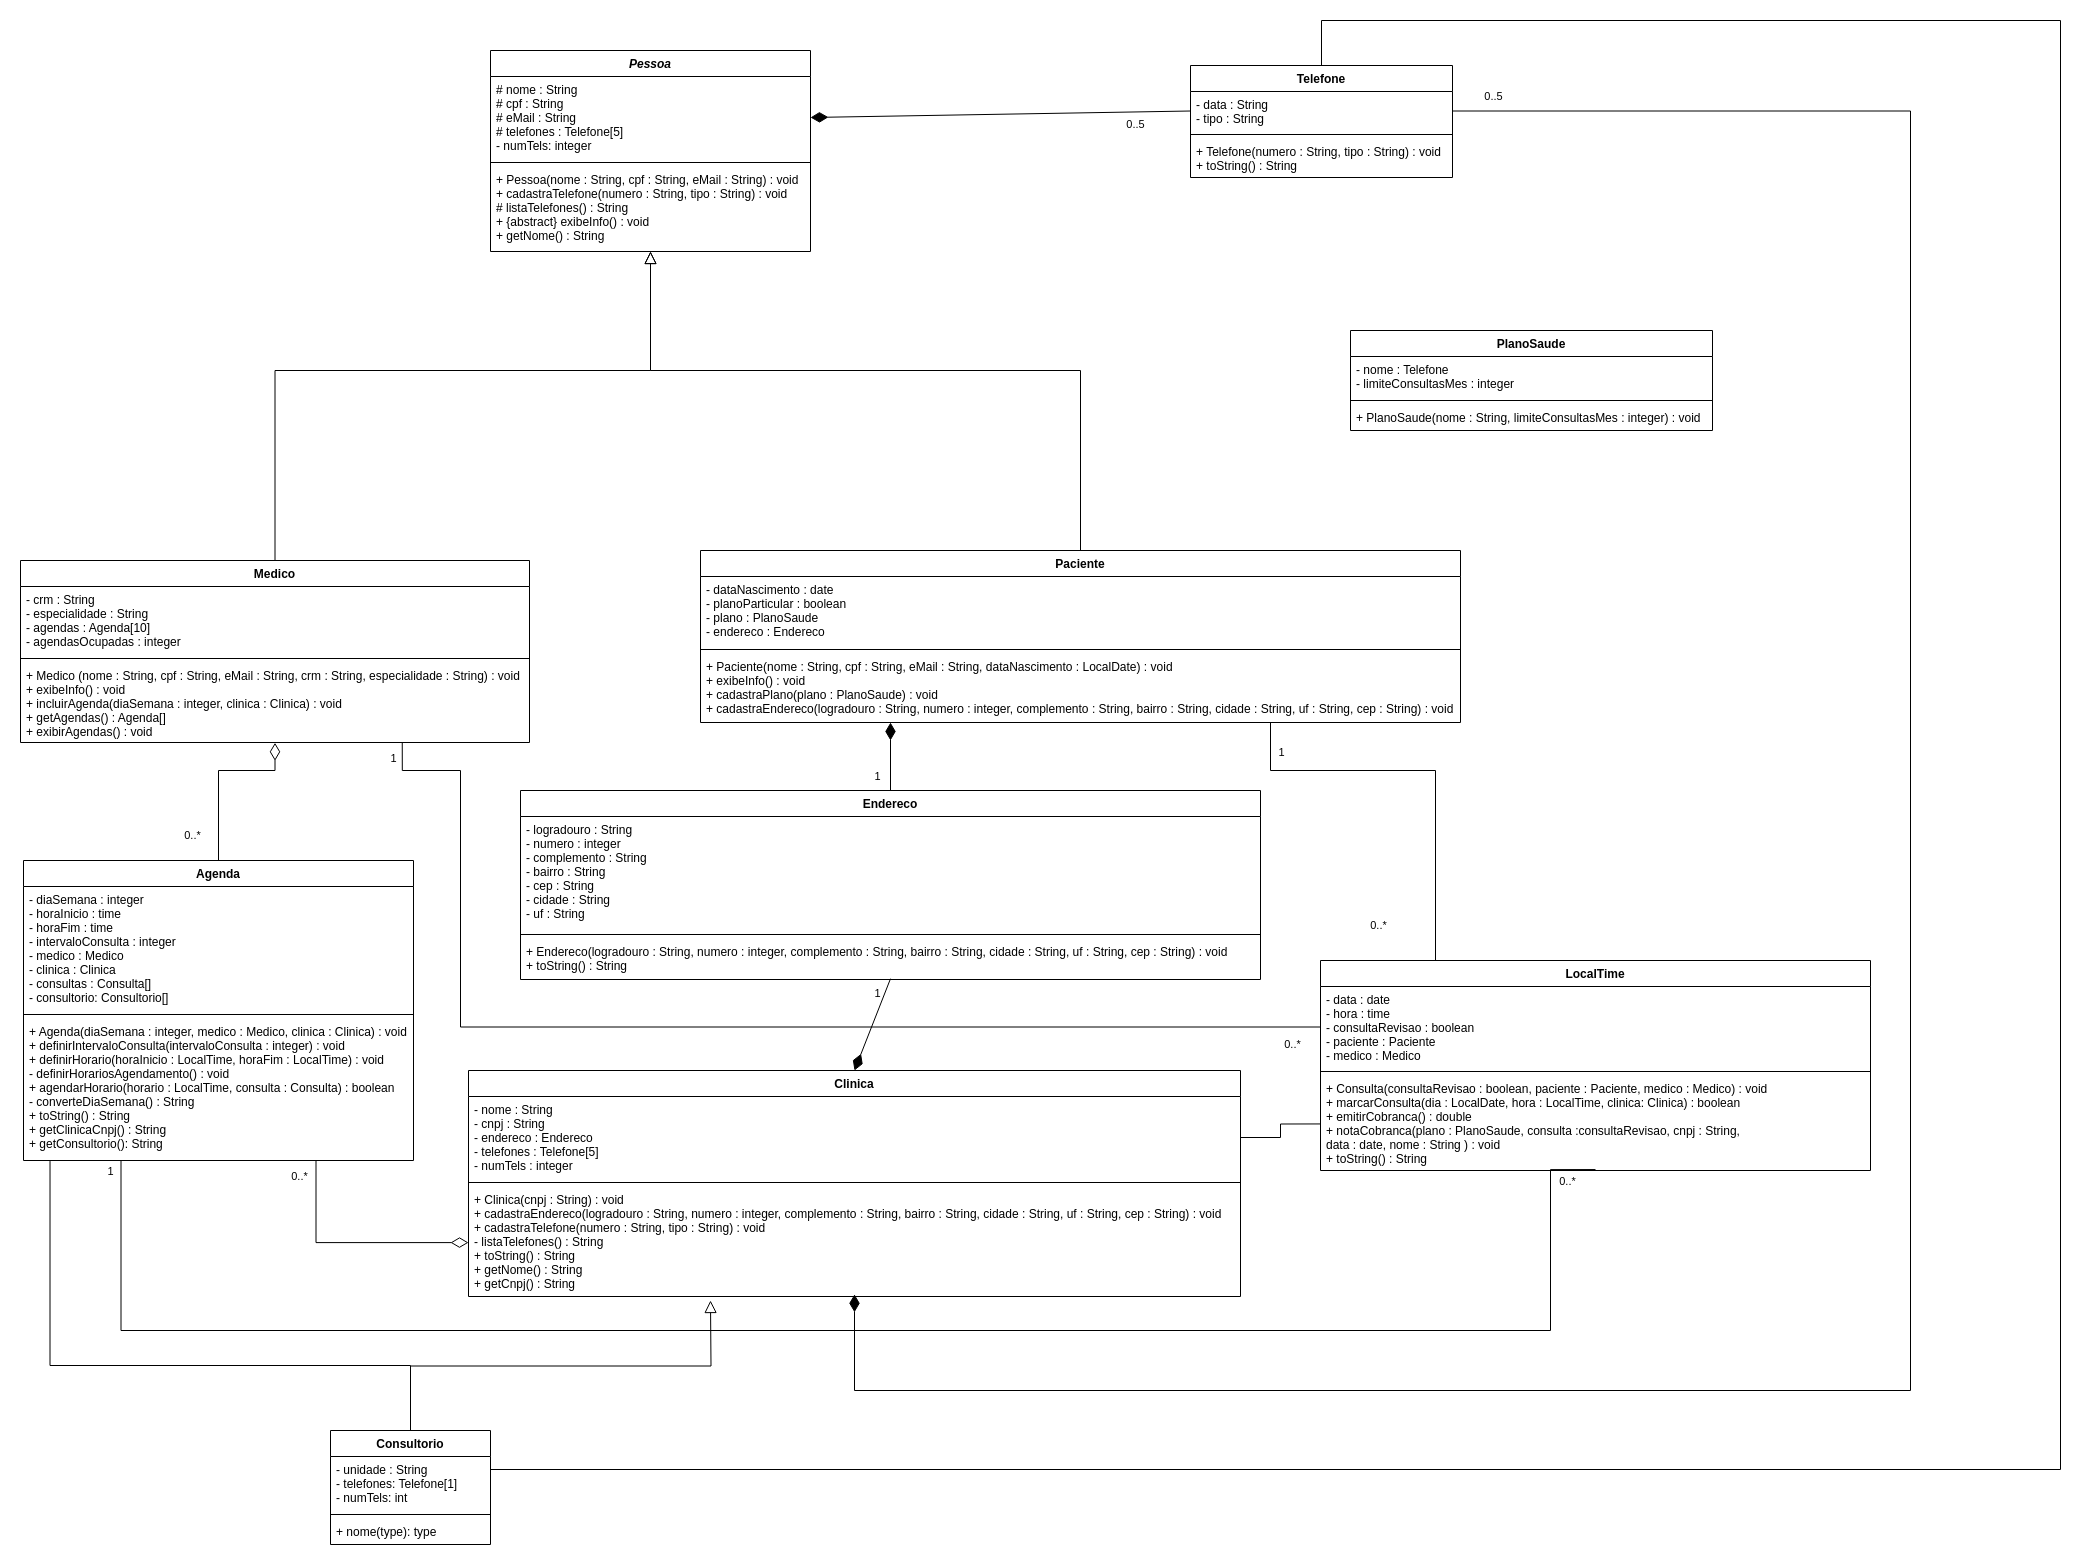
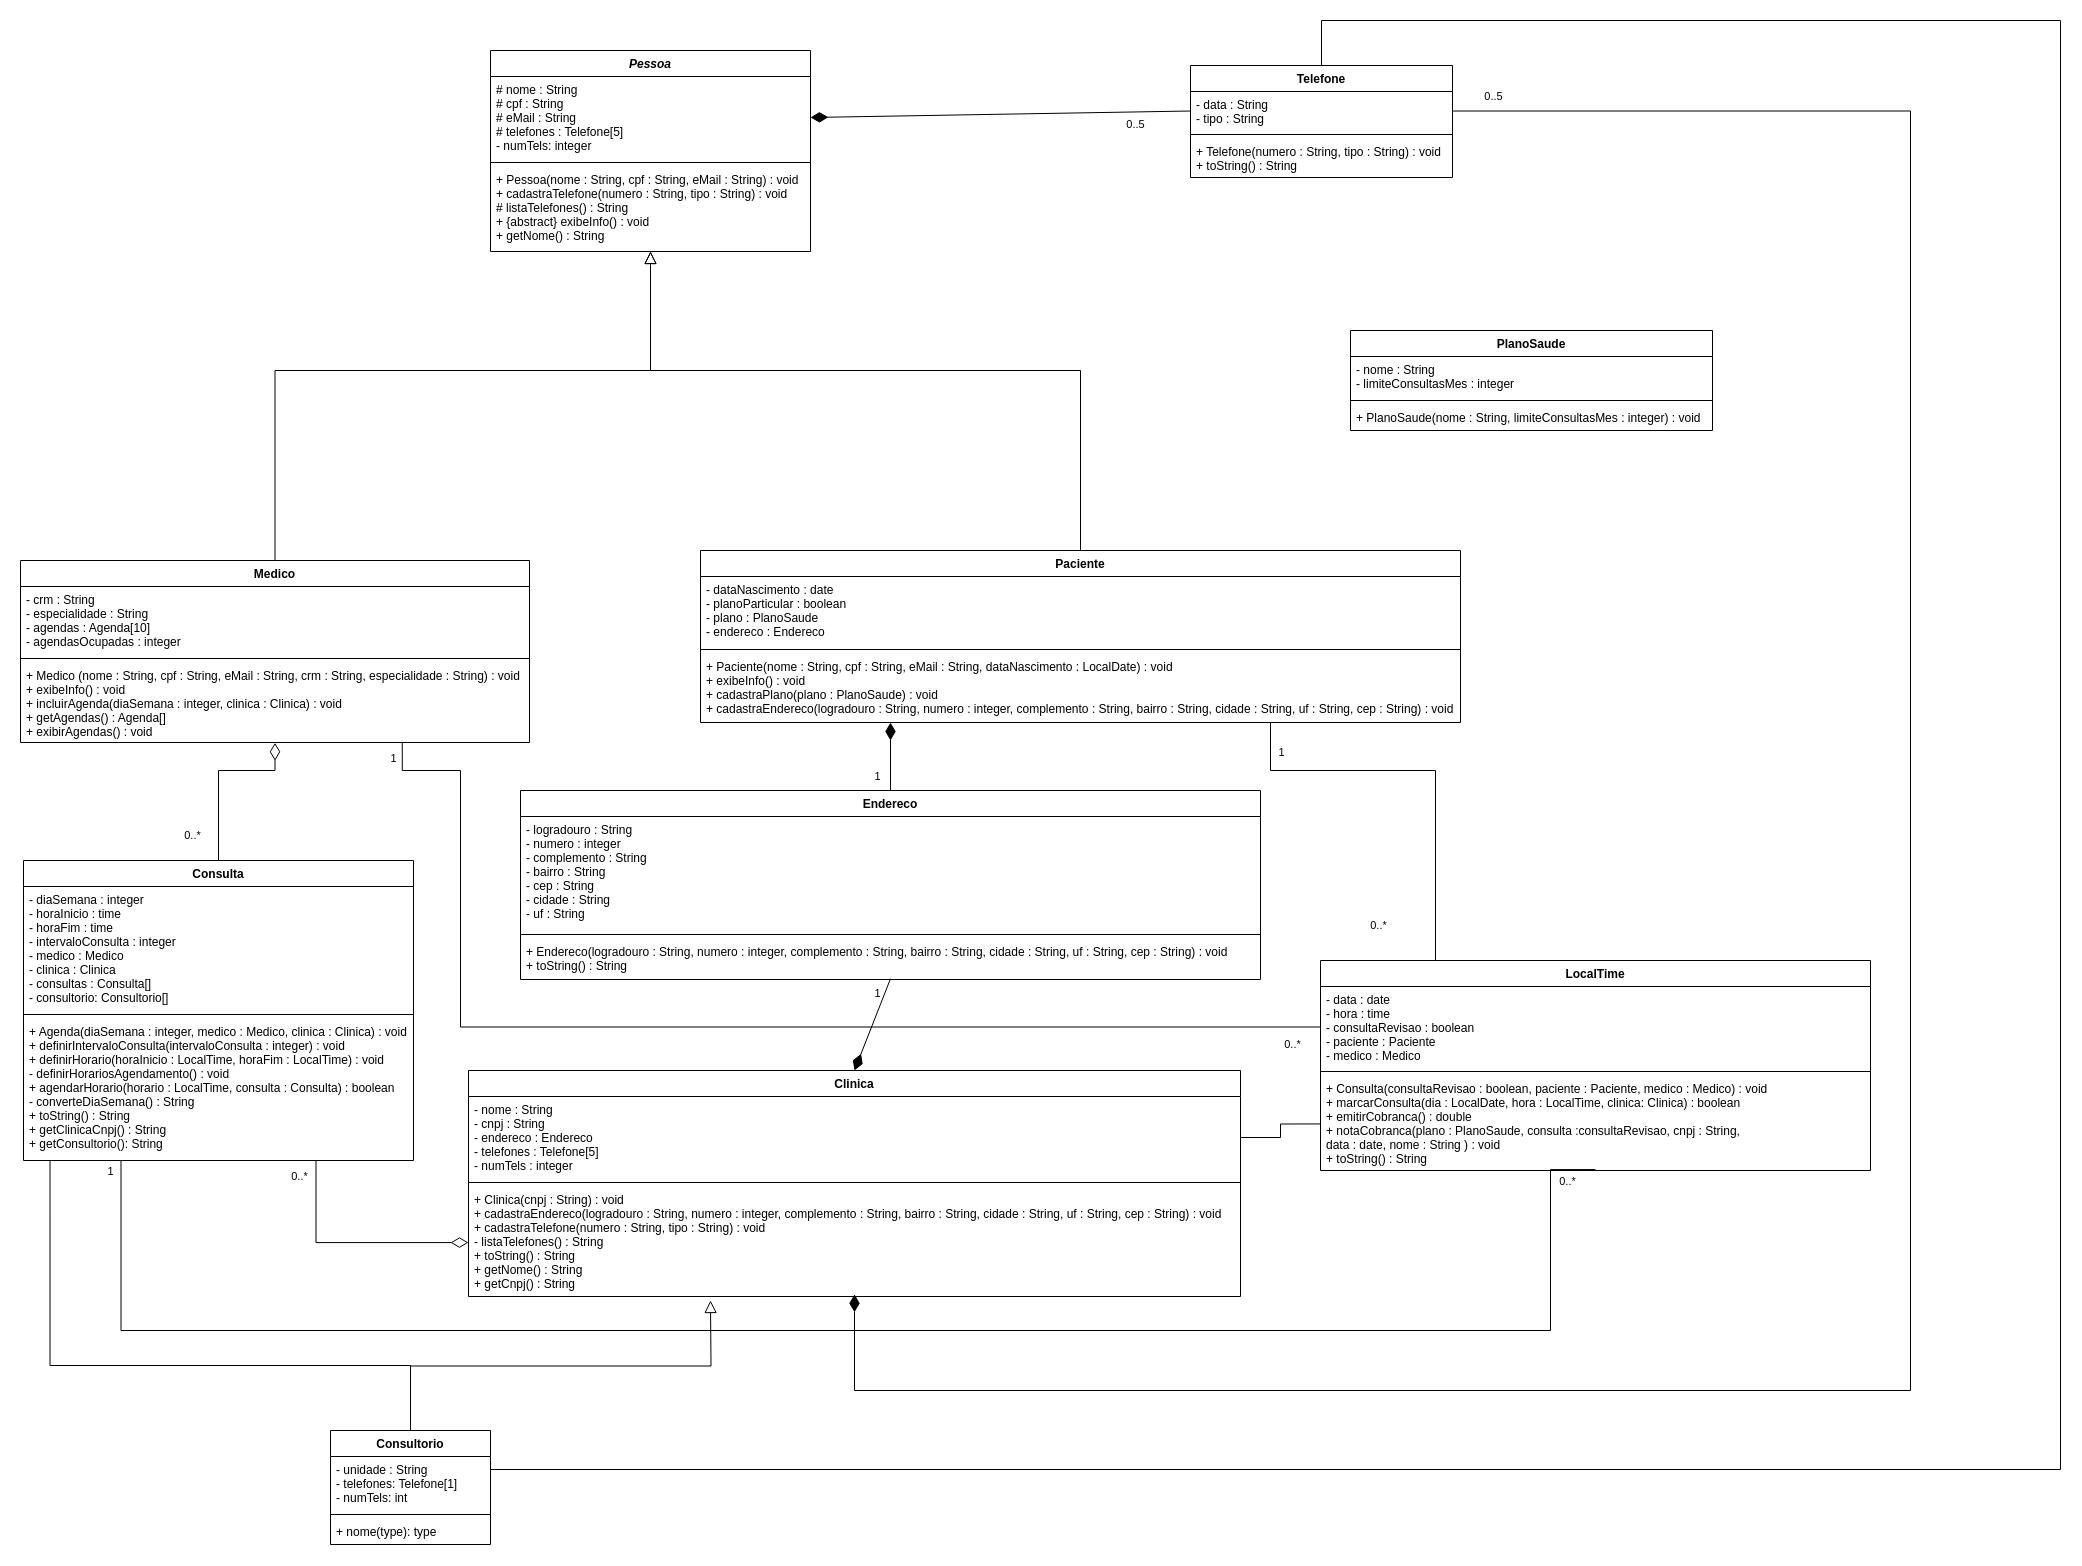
- <mxCell id="47" value="- nome : Telefone&#10;- limiteConsultasMes : integer" style="text;strokeColor=none;fillColor=none;align=left;verticalAlign=top;spacingLeft=4;spacingRight=4;overflow=hidden;rotatable=0;points=[[0,0.5],[1,0.5]];portConstraint=eastwest;" parent="46" vertex="1"><mxGeometry y="26" width="362" height="40" as="geometry" /></mxCell>
+ <mxCell id="47" value="- nome : String&#10;- limiteConsultasMes : integer" style="text;strokeColor=none;fillColor=none;align=left;verticalAlign=top;spacingLeft=4;spacingRight=4;overflow=hidden;rotatable=0;points=[[0,0.5],[1,0.5]];portConstraint=eastwest;" parent="46" vertex="1"><mxGeometry y="26" width="362" height="40" as="geometry" /></mxCell>
- <mxCell id="54" value="Agenda" style="swimlane;fontStyle=1;align=center;verticalAlign=top;childLayout=stackLayout;horizontal=1;startSize=26;horizontalStack=0;resizeParent=1;resizeParentMax=0;resizeLast=0;collapsible=1;marginBottom=0;" parent="1" vertex="1"><mxGeometry x="23" y="860" width="390" height="300" as="geometry" /></mxCell>
+ <mxCell id="54" value="Consulta" style="swimlane;fontStyle=1;align=center;verticalAlign=top;childLayout=stackLayout;horizontal=1;startSize=26;horizontalStack=0;resizeParent=1;resizeParentMax=0;resizeLast=0;collapsible=1;marginBottom=0;" parent="1" vertex="1"><mxGeometry x="23" y="860" width="390" height="300" as="geometry" /></mxCell>
